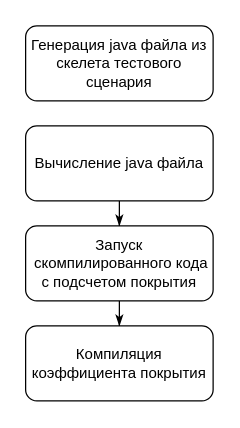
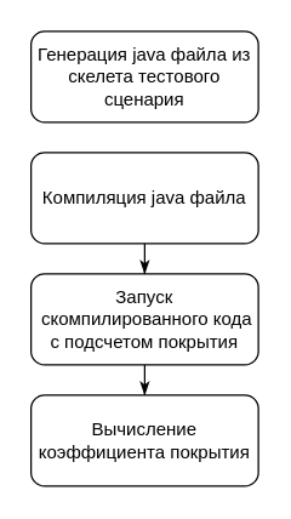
- <mxCell id="4" value="Вычисление java файла" style="rounded=1;whiteSpace=wrap;html=1;fontSize=12;glass=0;strokeWidth=1;shadow=0;" vertex="1" parent="1"><mxGeometry x="20" y="100" width="150" height="60" as="geometry" /></mxCell>
+ <mxCell id="4" value="Компиляция java файла" style="rounded=1;whiteSpace=wrap;html=1;fontSize=12;glass=0;strokeWidth=1;shadow=0;" vertex="1" parent="1"><mxGeometry x="20" y="100" width="150" height="60" as="geometry" /></mxCell>
- <mxCell id="7" value="Компиляция коэффициента покрытия" style="rounded=1;whiteSpace=wrap;html=1;fontSize=12;glass=0;strokeWidth=1;shadow=0;" vertex="1" parent="1"><mxGeometry x="20" y="260" width="150" height="60" as="geometry" /></mxCell>
+ <mxCell id="7" value="Вычисление коэффициента покрытия" style="rounded=1;whiteSpace=wrap;html=1;fontSize=12;glass=0;strokeWidth=1;shadow=0;" vertex="1" parent="1"><mxGeometry x="20" y="260" width="150" height="60" as="geometry" /></mxCell>
